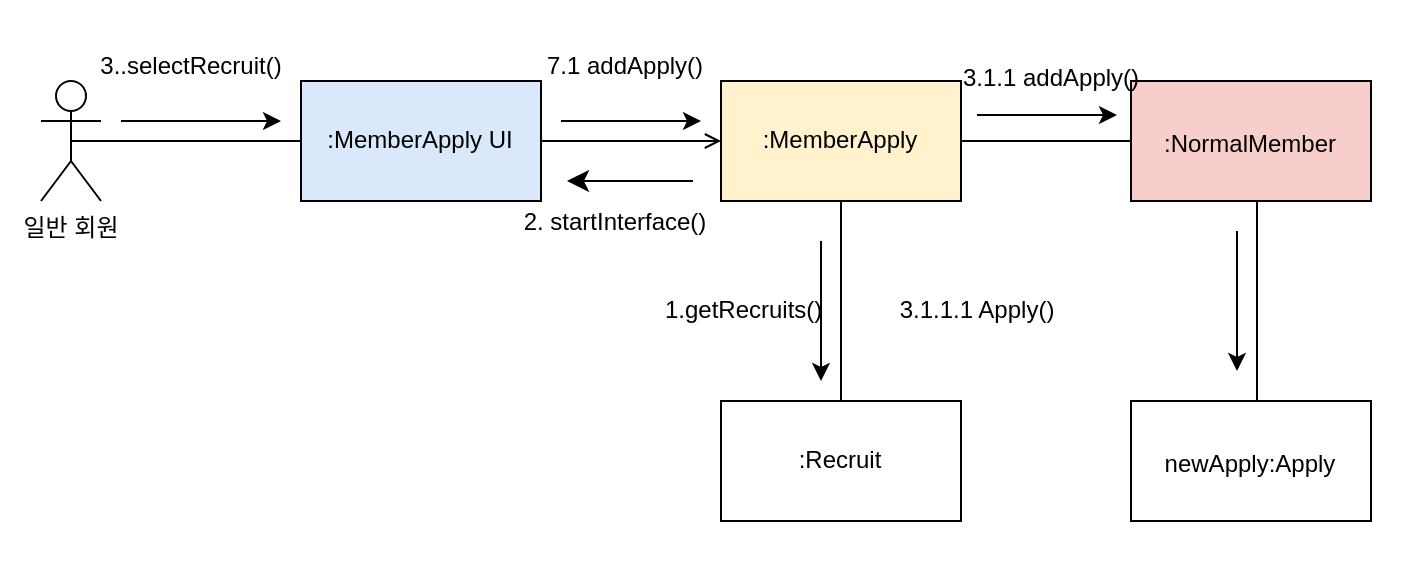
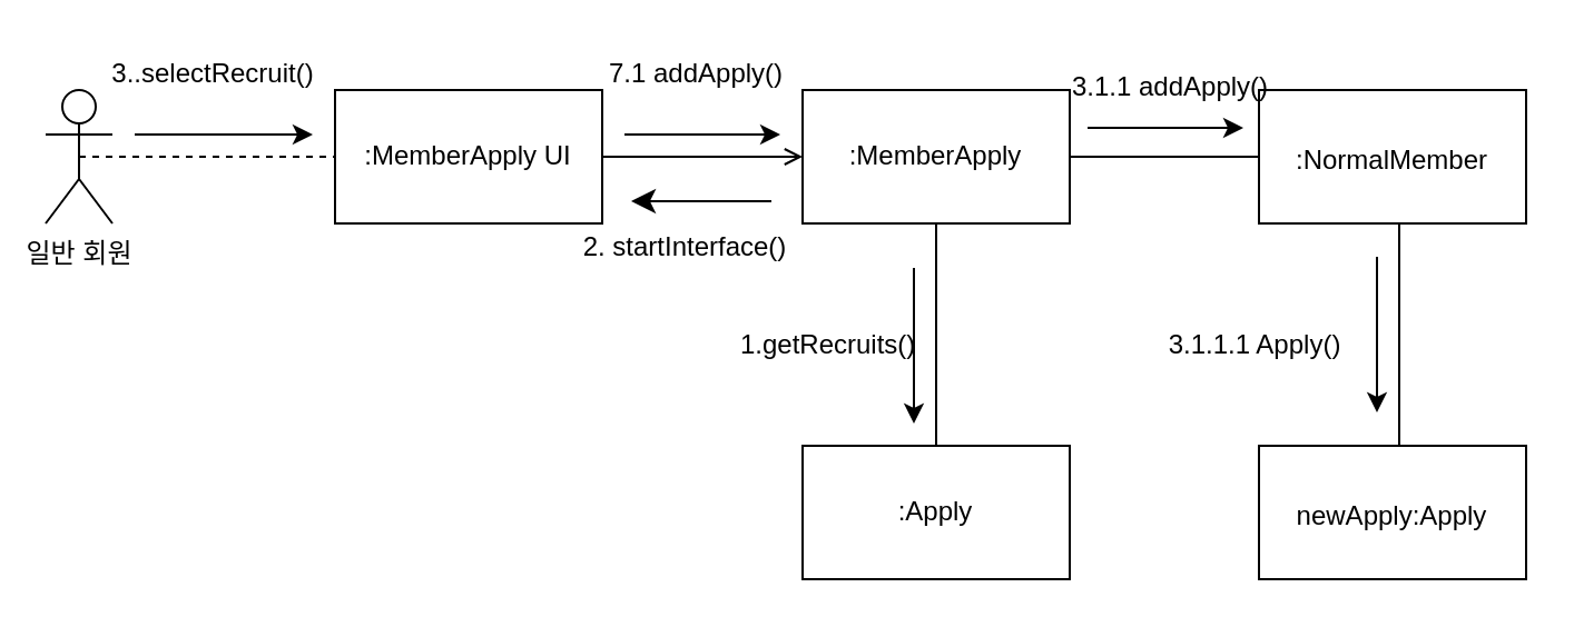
- <mxCell id="6" value="" style="endArrow=none;html=1;rounded=0;exitX=0.5;exitY=0.5;exitDx=0;exitDy=0;exitPerimeter=0;entryX=0;entryY=0.5;entryDx=0;entryDy=0;" parent="1" source="2" target="5" edge="1"><mxGeometry width="50" height="50" relative="1" as="geometry"><mxPoint x="130" y="220" as="sourcePoint" /><mxPoint x="180" y="170" as="targetPoint" /></mxGeometry></mxCell>
+ <mxCell id="6" value="" style="endArrow=none;html=1;rounded=0;exitX=0.5;exitY=0.5;exitDx=0;exitDy=0;exitPerimeter=0;entryX=0;entryY=0.5;entryDx=0;entryDy=0;dashed=1;" parent="1" source="2" target="5" edge="1"><mxGeometry width="50" height="50" relative="1" as="geometry"><mxPoint x="130" y="220" as="sourcePoint" /><mxPoint x="180" y="170" as="targetPoint" /></mxGeometry></mxCell>
- <mxCell id="5" value=":MemberApply UI" style="rounded=0;whiteSpace=wrap;html=1;fillColor=#dae8fc;" parent="1" vertex="1"><mxGeometry x="150" y="40" width="120" height="60" as="geometry" /></mxCell>
+ <mxCell id="5" value=":MemberApply UI" style="rounded=0;whiteSpace=wrap;html=1;" parent="1" vertex="1"><mxGeometry x="150" y="40" width="120" height="60" as="geometry" /></mxCell>
- <mxCell id="4" value=":MemberApply" style="rounded=0;whiteSpace=wrap;html=1;fillColor=#fff2cc;" parent="1" vertex="1"><mxGeometry x="360" y="40" width="120" height="60" as="geometry" /></mxCell>
+ <mxCell id="4" value=":MemberApply" style="rounded=0;whiteSpace=wrap;html=1;" parent="1" vertex="1"><mxGeometry x="360" y="40" width="120" height="60" as="geometry" /></mxCell>
- <mxCell id="17" value="&lt;span style=&quot;font-size: 12px;&quot;&gt;:NormalMember&lt;/span&gt;" style="rounded=0;whiteSpace=wrap;html=1;fontSize=16;fillColor=#f8cecc;" parent="1" vertex="1"><mxGeometry x="565" y="40" width="120" height="60" as="geometry" /></mxCell>
+ <mxCell id="17" value="&lt;span style=&quot;font-size: 12px;&quot;&gt;:NormalMember&lt;/span&gt;" style="rounded=0;whiteSpace=wrap;html=1;fontSize=16;" parent="1" vertex="1"><mxGeometry x="565" y="40" width="120" height="60" as="geometry" /></mxCell>
- <mxCell id="24" value="&lt;font style=&quot;font-size: 12px;&quot;&gt;3.1.1.1 Apply()&lt;/font&gt;" style="text;html=1;align=center;verticalAlign=middle;resizable=0;points=[];autosize=1;strokeColor=none;fillColor=none;fontSize=16;" parent="1" vertex="1"><mxGeometry x="440" y="137" width="96" height="31" as="geometry" /></mxCell>
+ <mxCell id="24" value="&lt;font style=&quot;font-size: 12px;&quot;&gt;3.1.1.1 Apply()&lt;/font&gt;" style="text;html=1;align=center;verticalAlign=middle;resizable=0;points=[];autosize=1;strokeColor=none;fillColor=none;fontSize=16;" parent="1" vertex="1"><mxGeometry x="515" y="137" width="96" height="31" as="geometry" /></mxCell>
- <mxCell id="3" value=":Recruit" style="rounded=0;whiteSpace=wrap;html=1;" parent="1" vertex="1"><mxGeometry x="360" y="200" width="120" height="60" as="geometry" /></mxCell>
+ <mxCell id="3" value=":Apply" style="rounded=0;whiteSpace=wrap;html=1;" parent="1" vertex="1"><mxGeometry x="360" y="200" width="120" height="60" as="geometry" /></mxCell>
